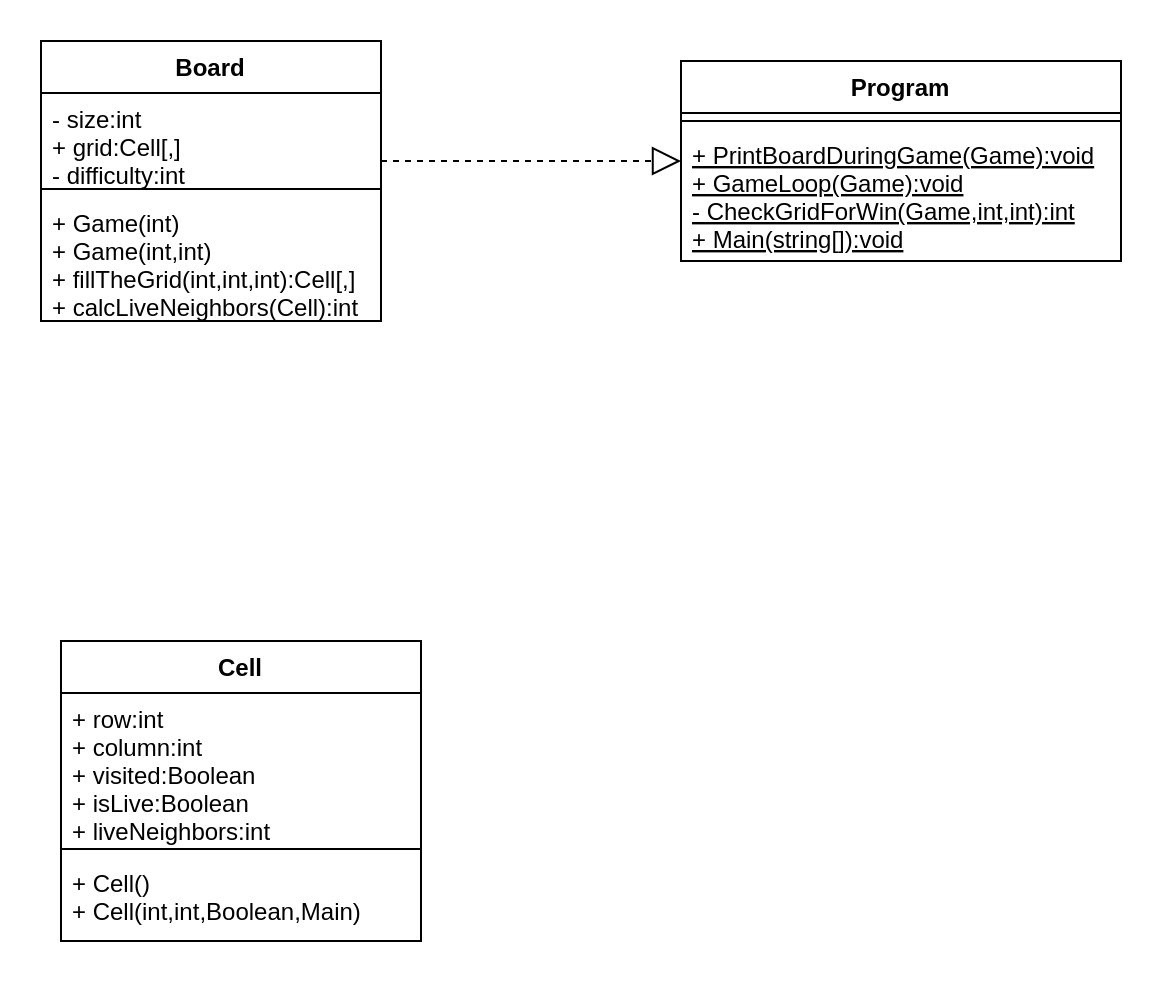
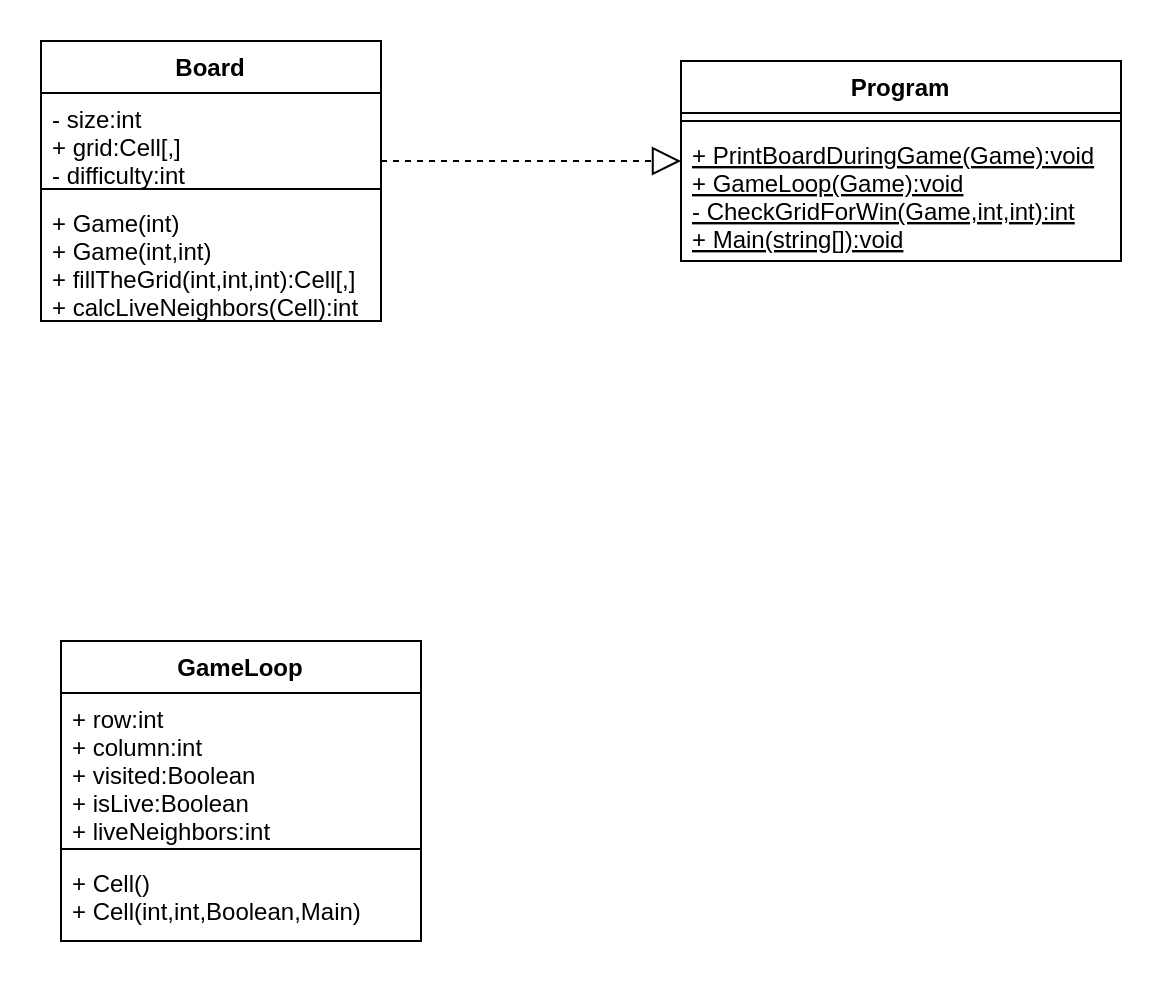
- <mxCell id="2" value="Cell" style="swimlane;fontStyle=1;align=center;verticalAlign=top;childLayout=stackLayout;horizontal=1;startSize=26;horizontalStack=0;resizeParent=1;resizeParentMax=0;resizeLast=0;collapsible=1;marginBottom=0;" parent="1" vertex="1"><mxGeometry x="30" y="320" width="180" height="150" as="geometry" /></mxCell>
+ <mxCell id="2" value="GameLoop" style="swimlane;fontStyle=1;align=center;verticalAlign=top;childLayout=stackLayout;horizontal=1;startSize=26;horizontalStack=0;resizeParent=1;resizeParentMax=0;resizeLast=0;collapsible=1;marginBottom=0;" parent="1" vertex="1"><mxGeometry x="30" y="320" width="180" height="150" as="geometry" /></mxCell>
